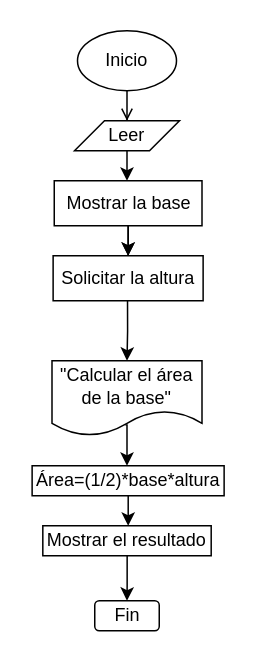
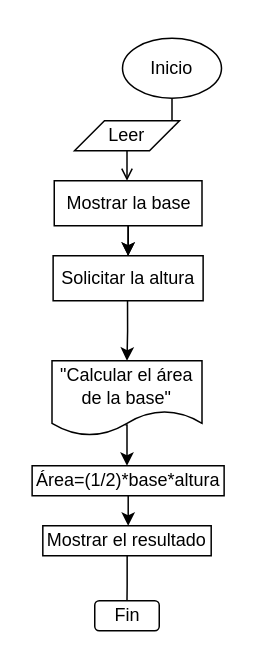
- <mxCell id="3" value="Inicio" style="ellipse;whiteSpace=wrap;html=1;" vertex="1" parent="1"><mxGeometry x="51" y="20" width="66" height="40" as="geometry" /></mxCell>
+ <mxCell id="3" value="Inicio" style="ellipse;whiteSpace=wrap;html=1;" vertex="1" parent="1"><mxGeometry x="81" y="25" width="66" height="40" as="geometry" /></mxCell>
- <mxCell id="9" value="" style="edgeStyle=orthogonalEdgeStyle;rounded=0;orthogonalLoop=1;jettySize=auto;html=1;entryX=0.5;entryY=0;entryDx=0;entryDy=0;" edge="1" parent="1" source="10" target="5"><mxGeometry relative="1" as="geometry"><mxPoint x="157" y="120" as="targetPoint" /><Array as="points" /></mxGeometry></mxCell>
+ <mxCell id="9" value="" style="edgeStyle=orthogonalEdgeStyle;rounded=0;orthogonalLoop=1;jettySize=auto;html=1;entryX=0.5;entryY=0;entryDx=0;entryDy=0;endArrow=open;" edge="1" parent="1" source="10" target="5"><mxGeometry relative="1" as="geometry"><mxPoint x="157" y="120" as="targetPoint" /><Array as="points" /></mxGeometry></mxCell>
- <mxCell id="15" value="" style="edgeStyle=orthogonalEdgeStyle;rounded=0;orthogonalLoop=1;jettySize=auto;html=1;" edge="1" parent="1" source="16" target="17"><mxGeometry relative="1" as="geometry" /></mxCell>
+ <mxCell id="15" value="" style="edgeStyle=orthogonalEdgeStyle;rounded=0;orthogonalLoop=1;jettySize=auto;html=1;endArrow=none;" edge="1" parent="1" source="16" target="17"><mxGeometry relative="1" as="geometry" /></mxCell>
